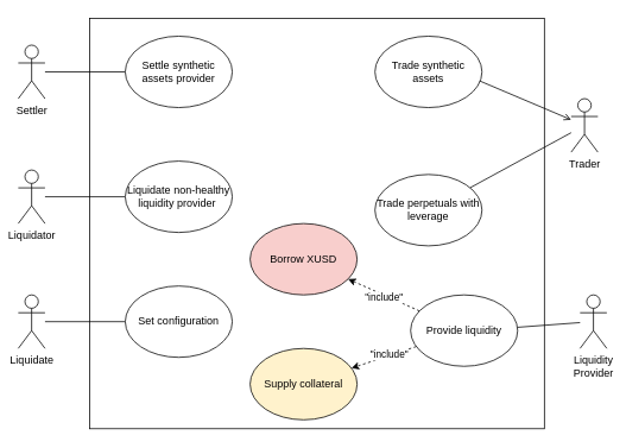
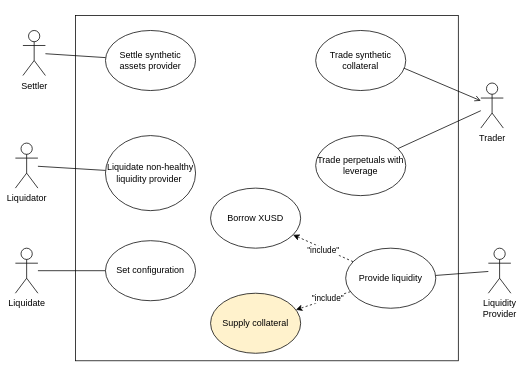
- <mxCell id="5" value="Settler" style="shape=umlActor;verticalLabelPosition=bottom;verticalAlign=top;html=1;outlineConnect=0;" vertex="1" parent="1"><mxGeometry x="20" y="50" width="30" height="60" as="geometry" /></mxCell>
+ <mxCell id="5" value="Settler" style="shape=umlActor;verticalLabelPosition=bottom;verticalAlign=top;html=1;outlineConnect=0;" vertex="1" parent="1"><mxGeometry x="30" y="40" width="30" height="60" as="geometry" /></mxCell>
- <mxCell id="15" value="Trade synthetic assets" style="ellipse;whiteSpace=wrap;html=1;" vertex="1" parent="1"><mxGeometry x="420" y="40" width="120" height="80" as="geometry" /></mxCell>
+ <mxCell id="15" value="Trade synthetic collateral" style="ellipse;whiteSpace=wrap;html=1;" vertex="1" parent="1"><mxGeometry x="420" y="40" width="120" height="80" as="geometry" /></mxCell>
- <mxCell id="24" value="Liquidate n&lt;span style=&quot;background-color: initial;&quot;&gt;on-healthy liquidity provider&lt;/span&gt;&amp;nbsp;" style="ellipse;whiteSpace=wrap;html=1;" vertex="1" parent="1"><mxGeometry x="140" y="180" width="120" height="80" as="geometry" /></mxCell>
+ <mxCell id="24" value="Liquidate n&lt;span style=&quot;background-color: initial;&quot;&gt;on-healthy liquidity provider&lt;/span&gt;&amp;nbsp;" style="ellipse;whiteSpace=wrap;html=1;" vertex="1" parent="1"><mxGeometry x="140" y="180" width="120" height="100" as="geometry" /></mxCell>
- <mxCell id="17" value="Trade perpetuals with leverage" style="ellipse;whiteSpace=wrap;html=1;" vertex="1" parent="1"><mxGeometry x="420" y="195" width="120" height="80" as="geometry" /></mxCell>
+ <mxCell id="17" value="Trade perpetuals with leverage" style="ellipse;whiteSpace=wrap;html=1;" vertex="1" parent="1"><mxGeometry x="420" y="180" width="120" height="80" as="geometry" /></mxCell>
- <mxCell id="13" value="Borrow XUSD" style="ellipse;whiteSpace=wrap;html=1;fillColor=#f8cecc;" vertex="1" parent="1"><mxGeometry x="280" y="250" width="120" height="80" as="geometry" /></mxCell>
+ <mxCell id="13" value="Borrow XUSD" style="ellipse;whiteSpace=wrap;html=1;" vertex="1" parent="1"><mxGeometry x="280" y="250" width="120" height="80" as="geometry" /></mxCell>
